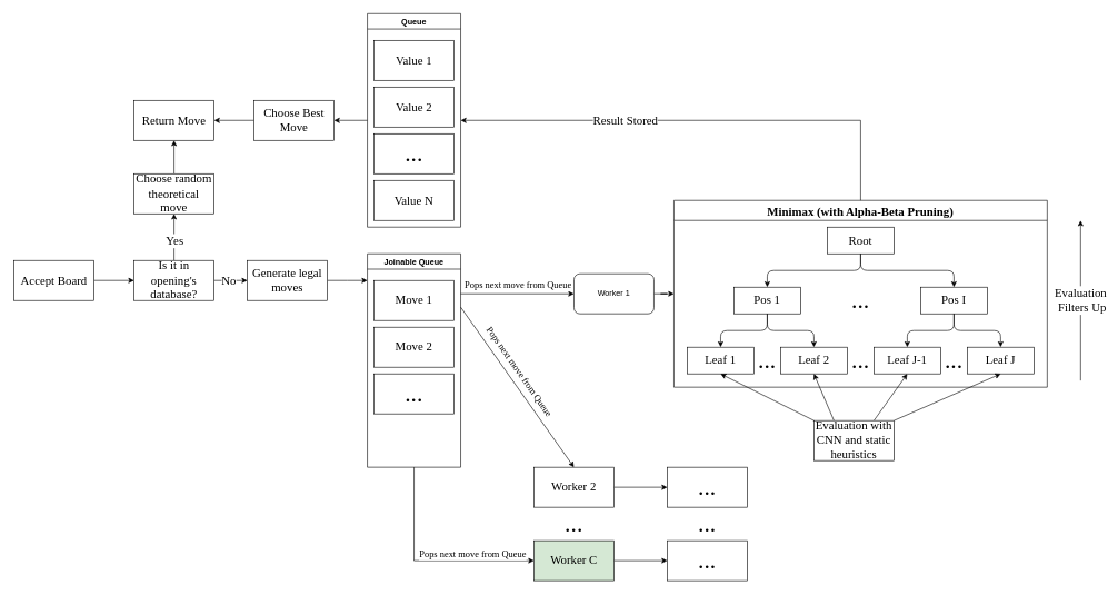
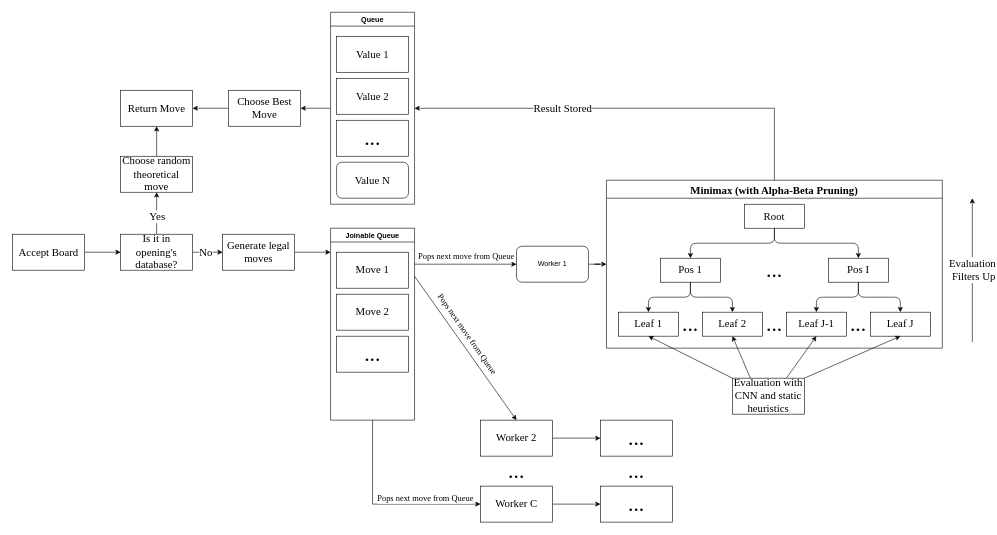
- <mxCell id="40" value="&lt;font style=&quot;font-size: 18px;&quot; face=&quot;Times New Roman&quot;&gt;Value N&lt;/font&gt;" style="whiteSpace=wrap;html=1;rounded=0;" parent="37" vertex="1"><mxGeometry x="10" y="250" width="120" height="60" as="geometry" /></mxCell>
+ <mxCell id="40" value="&lt;font style=&quot;font-size: 18px;&quot; face=&quot;Times New Roman&quot;&gt;Value N&lt;/font&gt;" style="whiteSpace=wrap;html=1;rounded=1;" parent="37" vertex="1"><mxGeometry x="10" y="250" width="120" height="60" as="geometry" /></mxCell>
- <mxCell id="50" value="&lt;font face=&quot;Times New Roman&quot; style=&quot;font-size: 18px;&quot;&gt;Worker C&lt;/font&gt;" style="whiteSpace=wrap;html=1;rounded=0;fillColor=#d5e8d4;" parent="1" vertex="1"><mxGeometry x="800" y="810" width="120" height="60" as="geometry" /></mxCell>
+ <mxCell id="50" value="&lt;font face=&quot;Times New Roman&quot; style=&quot;font-size: 18px;&quot;&gt;Worker C&lt;/font&gt;" style="whiteSpace=wrap;html=1;rounded=0;" parent="1" vertex="1"><mxGeometry x="800" y="810" width="120" height="60" as="geometry" /></mxCell>
